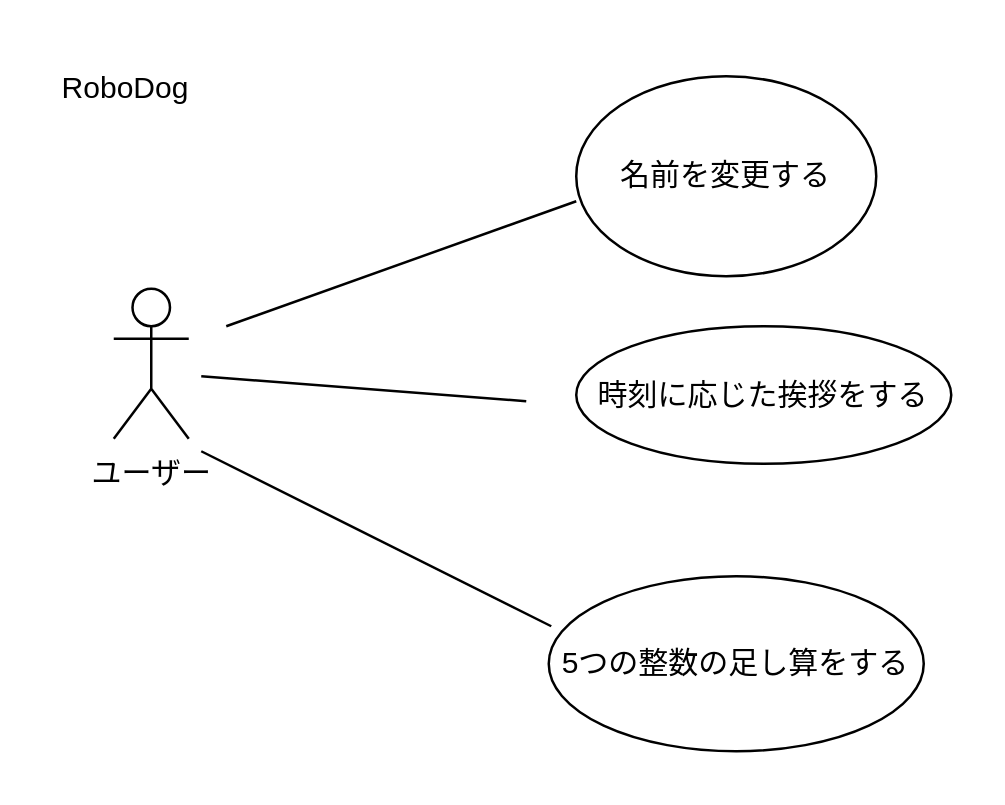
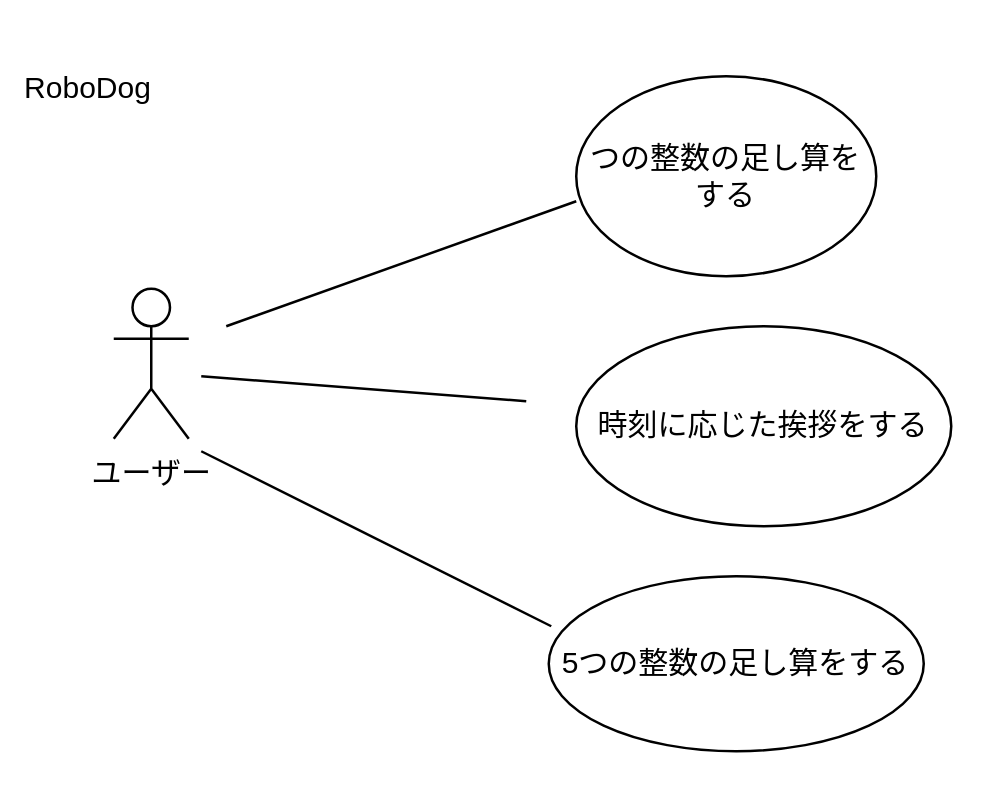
- <mxCell id="2" value="RoboDog" style="text;html=1;align=center;verticalAlign=middle;whiteSpace=wrap;rounded=0;" vertex="1" parent="1"><mxGeometry x="20" y="20" width="60" height="30" as="geometry" /></mxCell>
+ <mxCell id="2" value="RoboDog" style="text;html=1;align=center;verticalAlign=middle;whiteSpace=wrap;rounded=0;" vertex="1" parent="1"><mxGeometry x="5" y="20" width="60" height="30" as="geometry" /></mxCell>
- <mxCell id="4" value="名前を変更する" style="ellipse;whiteSpace=wrap;html=1;" vertex="1" parent="1"><mxGeometry x="230" y="30" width="120" height="80" as="geometry" /></mxCell>
+ <mxCell id="4" value="つの整数の足し算をする" style="ellipse;whiteSpace=wrap;html=1;" vertex="1" parent="1"><mxGeometry x="230" y="30" width="120" height="80" as="geometry" /></mxCell>
- <mxCell id="5" value="時刻に応じた挨拶をする" style="ellipse;whiteSpace=wrap;html=1;" vertex="1" parent="1"><mxGeometry x="230" y="130" width="150" height="55" as="geometry" /></mxCell>
+ <mxCell id="5" value="時刻に応じた挨拶をする" style="ellipse;whiteSpace=wrap;html=1;" vertex="1" parent="1"><mxGeometry x="230" y="130" width="150" height="80" as="geometry" /></mxCell>
